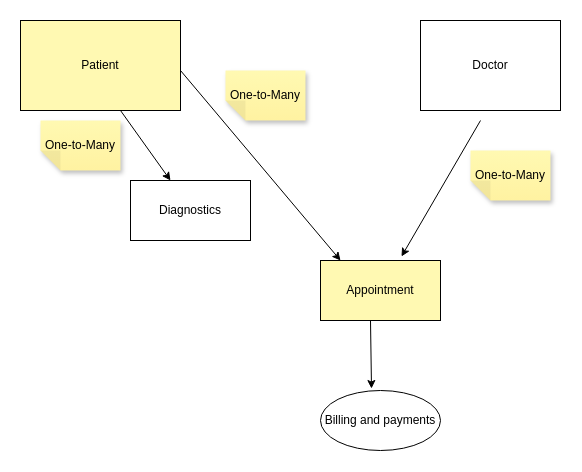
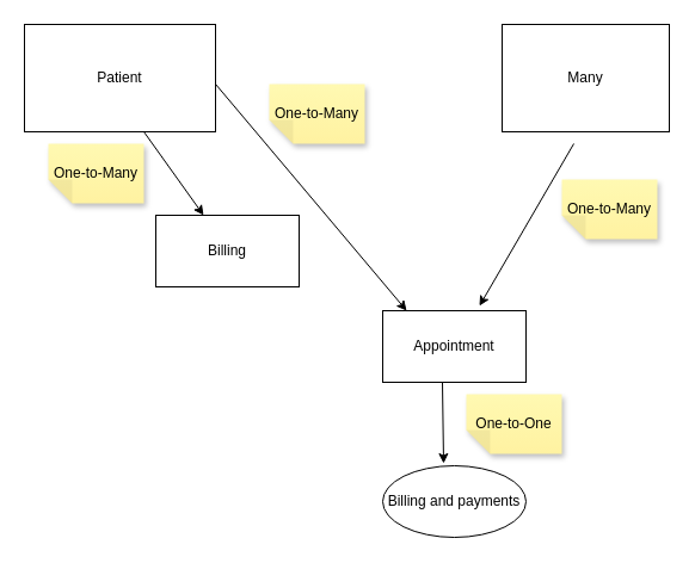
- <mxCell id="2" value="Patient" style="rounded=0;whiteSpace=wrap;html=1;movable=1;resizable=1;rotatable=1;deletable=1;editable=1;locked=0;connectable=1;fillColor=#fff9b2;" parent="1" vertex="1"><mxGeometry x="20" y="20" width="160" height="90" as="geometry" /></mxCell>
+ <mxCell id="2" value="Patient" style="rounded=0;whiteSpace=wrap;html=1;movable=1;resizable=1;rotatable=1;deletable=1;editable=1;locked=0;connectable=1;" parent="1" vertex="1"><mxGeometry x="20" y="20" width="160" height="90" as="geometry" /></mxCell>
- <mxCell id="3" value="Doctor" style="rounded=0;whiteSpace=wrap;html=1;" parent="1" vertex="1"><mxGeometry x="420" y="20" width="140" height="90" as="geometry" /></mxCell>
+ <mxCell id="3" value="Many" style="rounded=0;whiteSpace=wrap;html=1;" parent="1" vertex="1"><mxGeometry x="420" y="20" width="140" height="90" as="geometry" /></mxCell>
- <mxCell id="5" value="Diagnostics" style="rounded=0;whiteSpace=wrap;html=1;" parent="1" vertex="1"><mxGeometry x="130" y="180" width="120" height="60" as="geometry" /></mxCell>
+ <mxCell id="5" value="Billing" style="rounded=0;whiteSpace=wrap;html=1;" parent="1" vertex="1"><mxGeometry x="130" y="180" width="120" height="60" as="geometry" /></mxCell>
- <mxCell id="4" value="Appointment" style="rounded=0;whiteSpace=wrap;html=1;fillColor=#fff9b2;" parent="1" vertex="1"><mxGeometry x="320" y="260" width="120" height="60" as="geometry" /></mxCell>
+ <mxCell id="4" value="Appointment" style="rounded=0;whiteSpace=wrap;html=1;" parent="1" vertex="1"><mxGeometry x="320" y="260" width="120" height="60" as="geometry" /></mxCell>
+ <mxCell id="14" value="One-to-One" style="shape=note;whiteSpace=wrap;html=1;backgroundOutline=1;fontColor=#000000;darkOpacity=0.05;fillColor=#FFF9B2;strokeColor=none;fillStyle=solid;direction=west;gradientDirection=north;gradientColor=#FFF2A1;shadow=1;size=20;pointerEvents=1;" parent="1" vertex="1"><mxGeometry x="390" y="330" width="80" height="50" as="geometry" /></mxCell>
